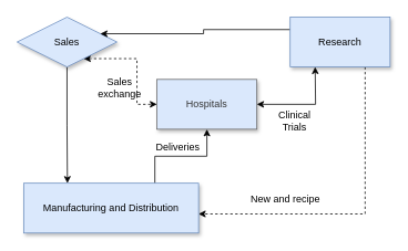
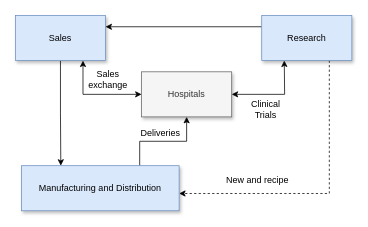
- <mxCell id="4" value="Sales" style="rhombus;whiteSpace=wrap;html=1;fillColor=#dae8fc;strokeColor=#6c8ebf;shadow=1;" parent="1" vertex="1"><mxGeometry x="20" y="20" width="120" height="60" as="geometry" /></mxCell>
+ <mxCell id="4" value="Sales" style="rounded=0;whiteSpace=wrap;html=1;fillColor=#dae8fc;strokeColor=#6c8ebf;shadow=1;" parent="1" vertex="1"><mxGeometry x="20" y="20" width="120" height="60" as="geometry" /></mxCell>
- <mxCell id="3" style="edgeStyle=orthogonalEdgeStyle;rounded=0;orthogonalLoop=1;jettySize=auto;html=1;exitX=0.75;exitY=1;exitDx=0;exitDy=0;entryX=0;entryY=0.5;entryDx=0;entryDy=0;startArrow=classic;startFill=1;dashed=1;" parent="1" source="4" target="11" edge="1"><mxGeometry relative="1" as="geometry" /></mxCell>
+ <mxCell id="3" style="edgeStyle=orthogonalEdgeStyle;rounded=0;orthogonalLoop=1;jettySize=auto;html=1;exitX=0.75;exitY=1;exitDx=0;exitDy=0;entryX=0;entryY=0.5;entryDx=0;entryDy=0;startArrow=classic;startFill=1;" parent="1" source="4" target="11" edge="1"><mxGeometry relative="1" as="geometry" /></mxCell>
- <mxCell id="11" value="Hospitals" style="whiteSpace=wrap;html=1;fillColor=#dae8fc;strokeColor=#666666;fontColor=#333333;shadow=1;" parent="1" vertex="1"><mxGeometry x="188" y="95" width="120" height="60" as="geometry" /></mxCell>
+ <mxCell id="11" value="Hospitals" style="whiteSpace=wrap;html=1;fillColor=#f5f5f5;strokeColor=#666666;fontColor=#333333;shadow=1;" parent="1" vertex="1"><mxGeometry x="188" y="95" width="120" height="60" as="geometry" /></mxCell>
